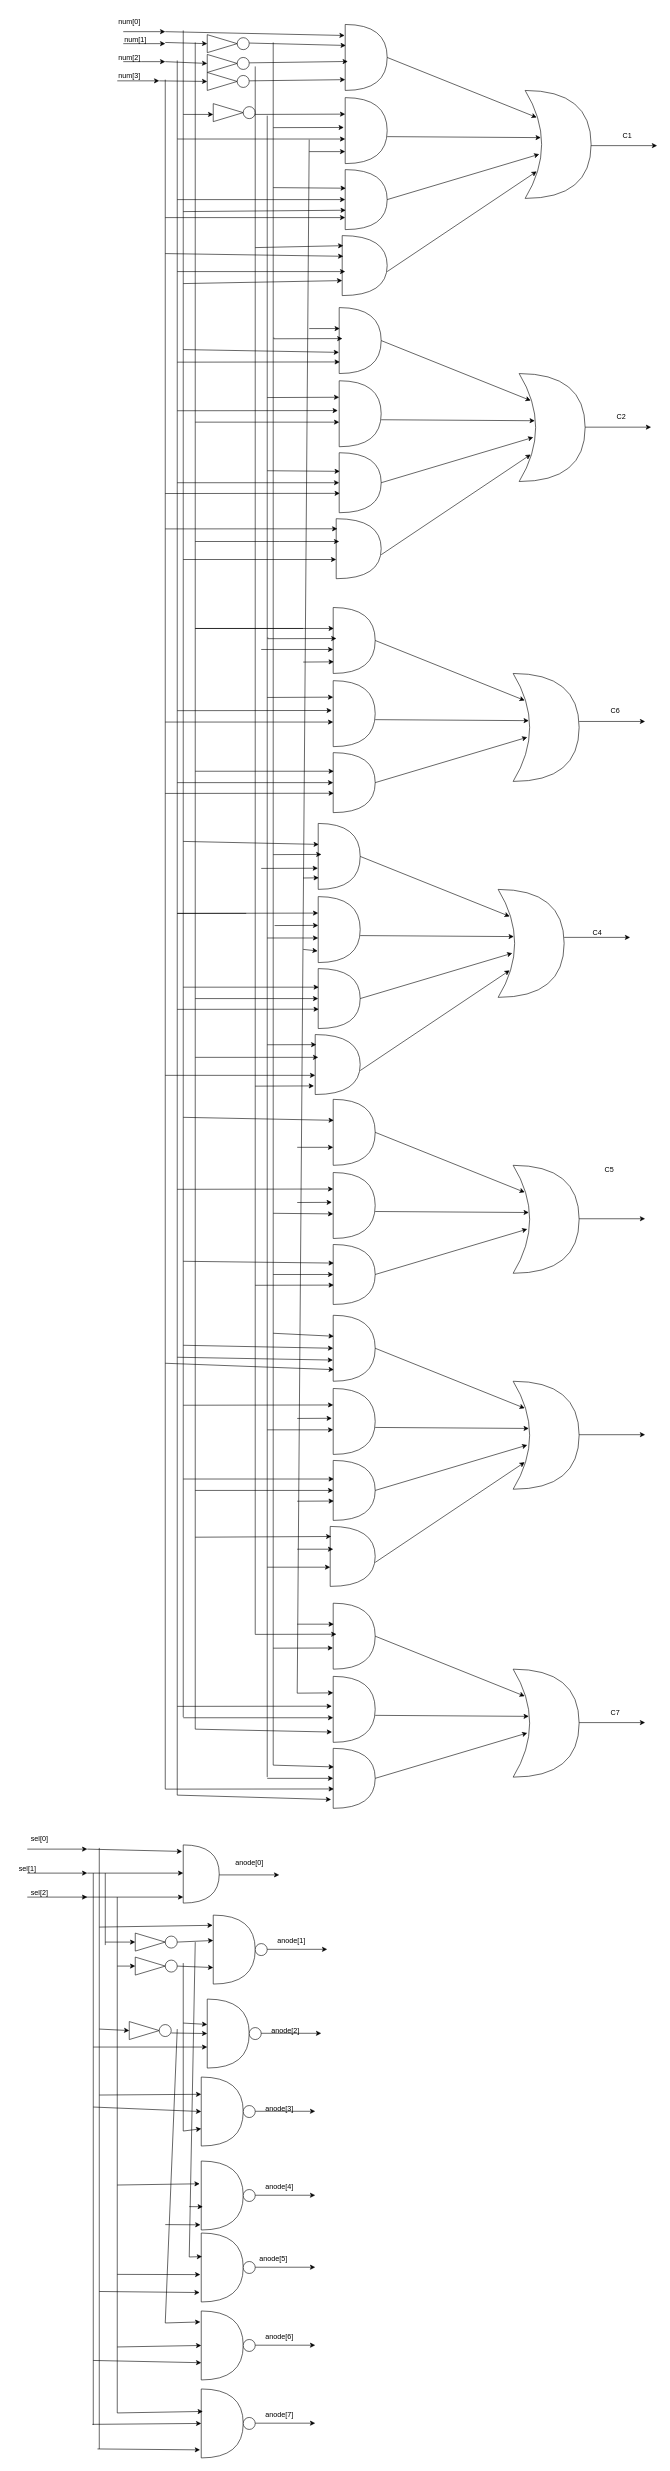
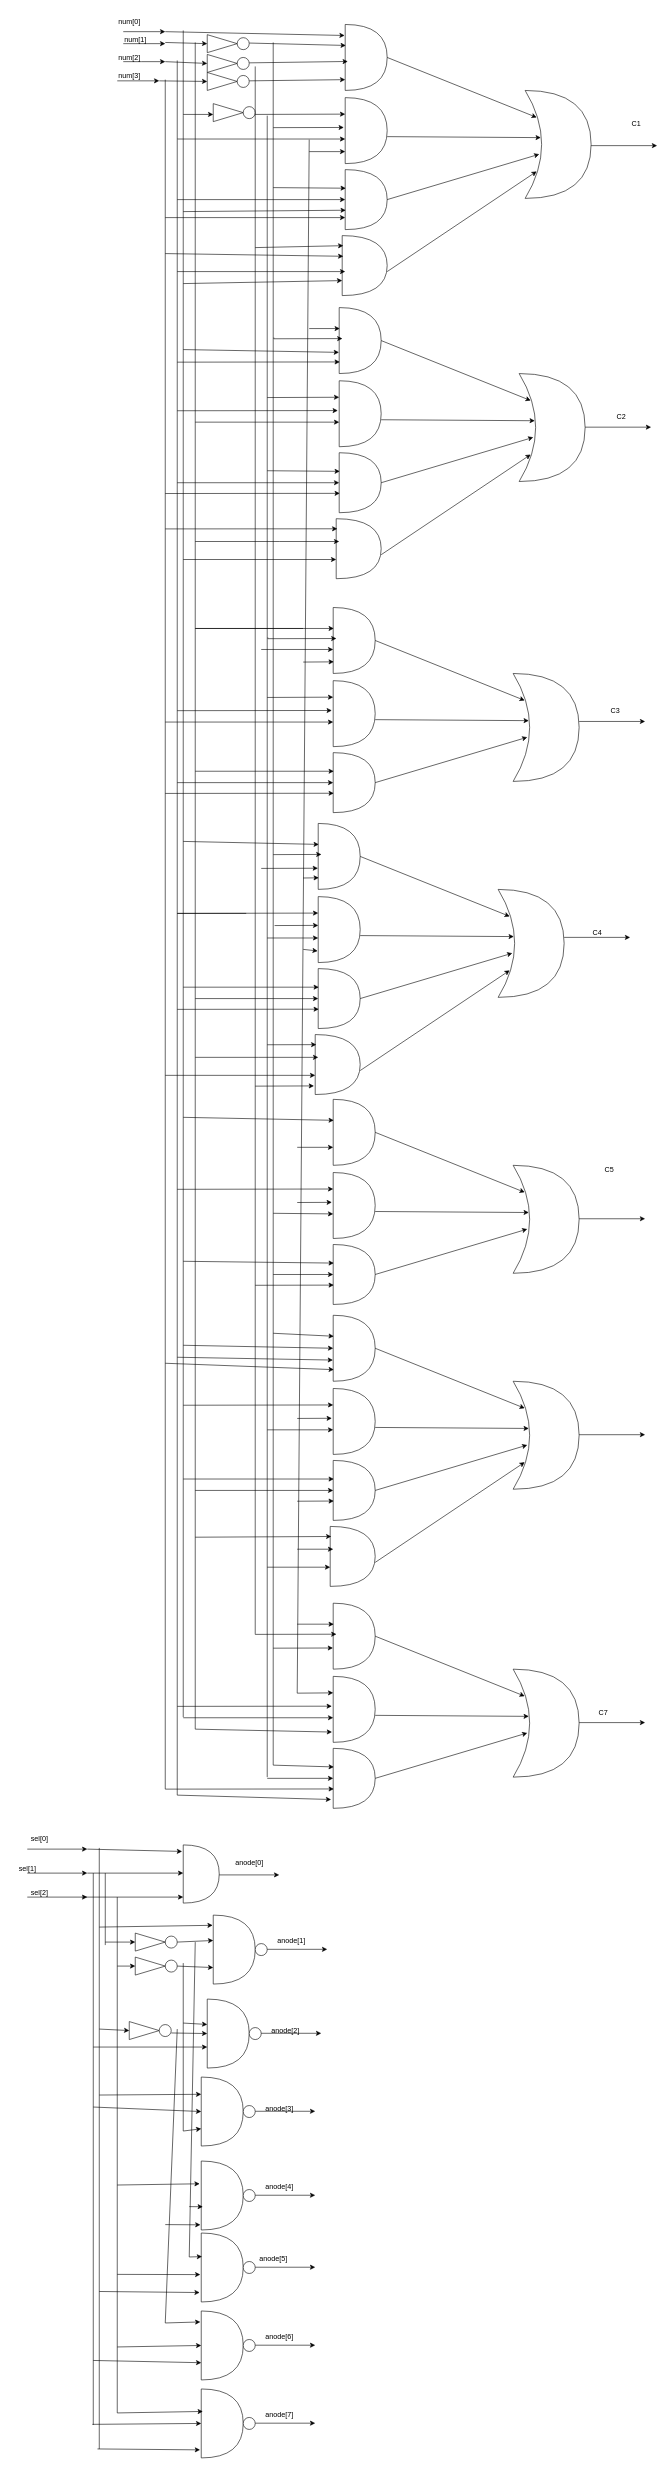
- <mxCell id="239" value="C1" style="text;html=1;align=center;verticalAlign=middle;resizable=0;points=[];autosize=1;strokeColor=none;fillColor=none;" vertex="1" parent="1"><mxGeometry x="1025" y="210" width="40" height="30" as="geometry" /></mxCell>
+ <mxCell id="239" value="C1" style="text;html=1;align=center;verticalAlign=middle;resizable=0;points=[];autosize=1;strokeColor=none;fillColor=none;" vertex="1" parent="1"><mxGeometry x="1040" y="190" width="40" height="30" as="geometry" /></mxCell>
- <mxCell id="247" value="C6" style="text;html=1;align=center;verticalAlign=middle;resizable=0;points=[];autosize=1;strokeColor=none;fillColor=none;" vertex="1" parent="1"><mxGeometry x="1005" y="1170" width="40" height="30" as="geometry" /></mxCell>
+ <mxCell id="247" value="C3" style="text;html=1;align=center;verticalAlign=middle;resizable=0;points=[];autosize=1;strokeColor=none;fillColor=none;" vertex="1" parent="1"><mxGeometry x="1005" y="1170" width="40" height="30" as="geometry" /></mxCell>
- <mxCell id="250" value="C7" style="text;html=1;align=center;verticalAlign=middle;resizable=0;points=[];autosize=1;strokeColor=none;fillColor=none;" vertex="1" parent="1"><mxGeometry x="1005" y="2840" width="40" height="30" as="geometry" /></mxCell>
+ <mxCell id="250" value="C7" style="text;html=1;align=center;verticalAlign=middle;resizable=0;points=[];autosize=1;strokeColor=none;fillColor=none;" vertex="1" parent="1"><mxGeometry x="985" y="2840" width="40" height="30" as="geometry" /></mxCell>
